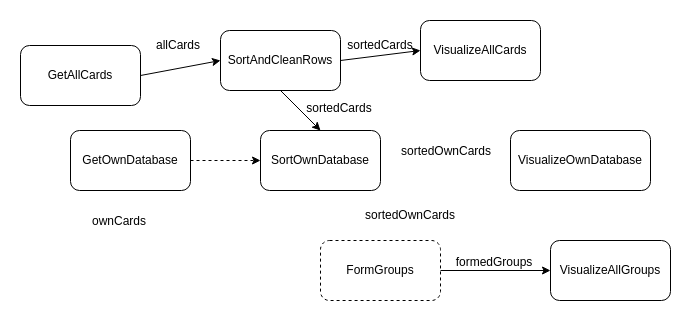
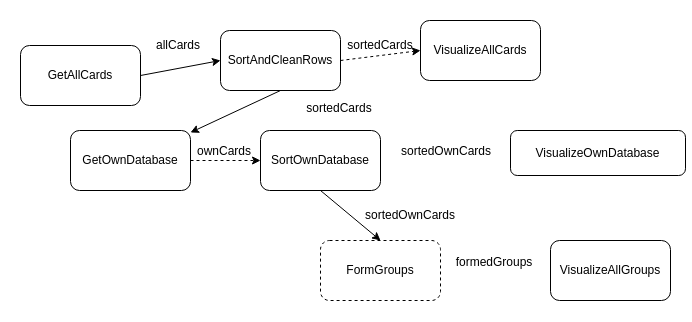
- <mxCell id="11" value="" style="endArrow=classic;html=1;rounded=0;exitX=1;exitY=0.5;exitDx=0;exitDy=0;entryX=0;entryY=0.5;entryDx=0;entryDy=0;" edge="1" parent="1" source="3" target="4"><mxGeometry width="50" height="50" relative="1" as="geometry"><mxPoint x="210" y="210" as="sourcePoint" /><mxPoint x="260" y="160" as="targetPoint" /></mxGeometry></mxCell>
+ <mxCell id="11" value="" style="endArrow=classic;html=1;rounded=0;exitX=1;exitY=0.5;exitDx=0;exitDy=0;entryX=0;entryY=0.5;entryDx=0;entryDy=0;dashed=1;" edge="1" parent="1" source="3" target="4"><mxGeometry width="50" height="50" relative="1" as="geometry"><mxPoint x="210" y="210" as="sourcePoint" /><mxPoint x="260" y="160" as="targetPoint" /></mxGeometry></mxCell>
- <mxCell id="13" value="" style="endArrow=classic;html=1;rounded=0;exitX=0.5;exitY=1;exitDx=0;exitDy=0;entryX=0.5;entryY=0;entryDx=0;entryDy=0;" edge="1" parent="1" source="3" target="6"><mxGeometry width="50" height="50" relative="1" as="geometry"><mxPoint x="260" y="130" as="sourcePoint" /><mxPoint x="310" y="80" as="targetPoint" /></mxGeometry></mxCell>
+ <mxCell id="13" value="" style="endArrow=classic;html=1;rounded=0;exitX=0.5;exitY=1;exitDx=0;exitDy=0;" edge="1" parent="1" source="3" target="5"><mxGeometry width="50" height="50" relative="1" as="geometry"><mxPoint x="260" y="130" as="sourcePoint" /><mxPoint x="310" y="80" as="targetPoint" /></mxGeometry></mxCell>
- <mxCell id="7" value="VisualizeOwnDatabase" style="rounded=1;whiteSpace=wrap;html=1;" vertex="1" parent="1"><mxGeometry x="510" y="130" width="140" height="60" as="geometry" /></mxCell>
+ <mxCell id="7" value="VisualizeOwnDatabase" style="rounded=1;whiteSpace=wrap;html=1;" vertex="1" parent="1"><mxGeometry x="510" y="130" width="175" height="45" as="geometry" /></mxCell>
+ <mxCell id="14" value="" style="endArrow=classic;html=1;rounded=0;exitX=0.5;exitY=1;exitDx=0;exitDy=0;entryX=0.5;entryY=0;entryDx=0;entryDy=0;" edge="1" parent="1" source="6" target="8"><mxGeometry width="50" height="50" relative="1" as="geometry"><mxPoint x="410" y="290" as="sourcePoint" /><mxPoint x="460" y="240" as="targetPoint" /></mxGeometry></mxCell>
- <mxCell id="19" value="ownCards" style="text;html=1;align=center;verticalAlign=middle;whiteSpace=wrap;rounded=0;" vertex="1" parent="1"><mxGeometry x="89" y="206" width="60" height="30" as="geometry" /></mxCell>
+ <mxCell id="19" value="ownCards" style="text;html=1;align=center;verticalAlign=middle;whiteSpace=wrap;rounded=0;" vertex="1" parent="1"><mxGeometry x="194" y="136" width="60" height="30" as="geometry" /></mxCell>
- <mxCell id="15" value="" style="endArrow=classic;html=1;rounded=0;exitX=1;exitY=0.5;exitDx=0;exitDy=0;entryX=0;entryY=0.5;entryDx=0;entryDy=0;" edge="1" parent="1" source="8" target="9"><mxGeometry width="50" height="50" relative="1" as="geometry"><mxPoint x="410" y="290" as="sourcePoint" /><mxPoint x="460" y="240" as="targetPoint" /></mxGeometry></mxCell>
